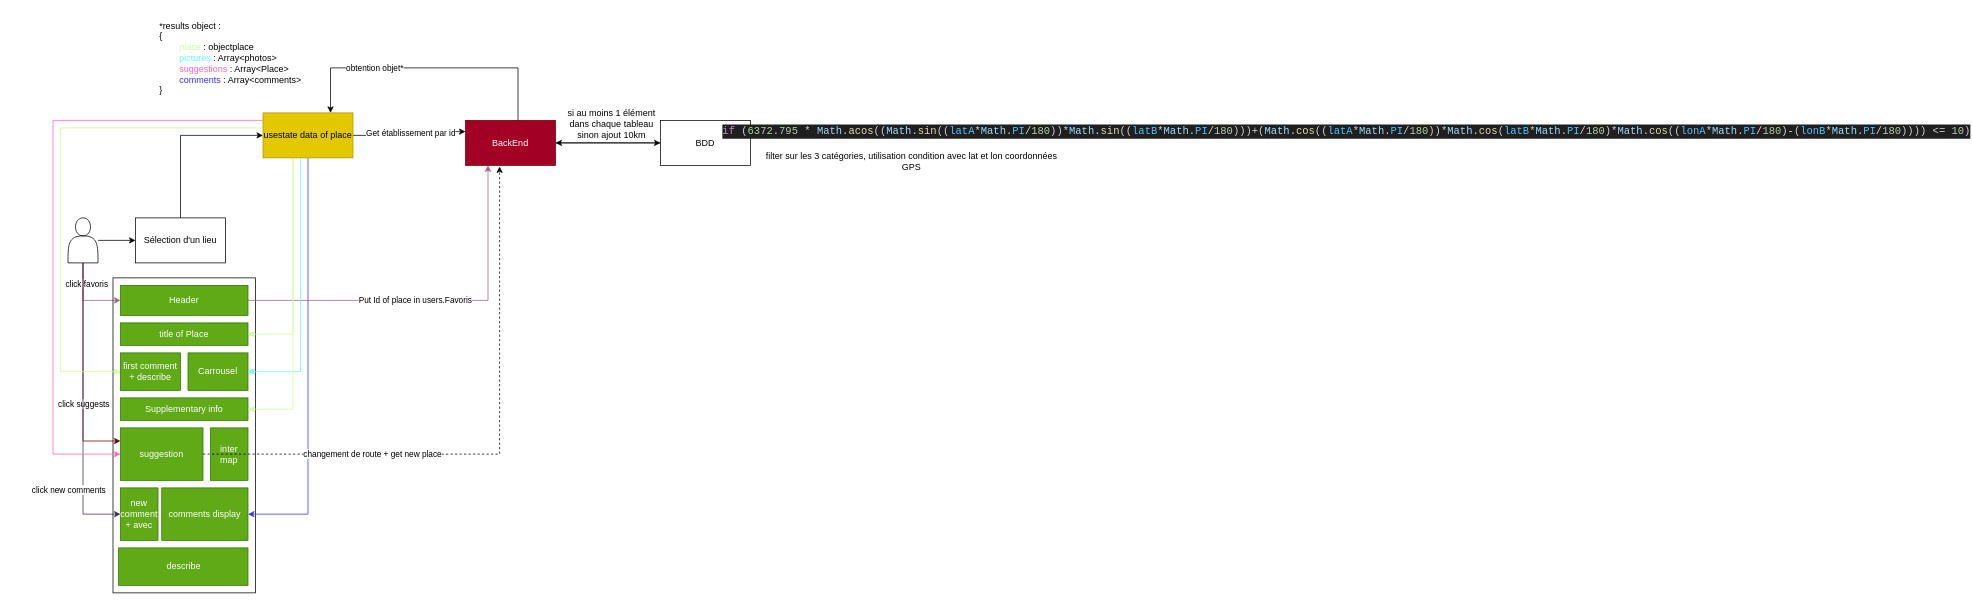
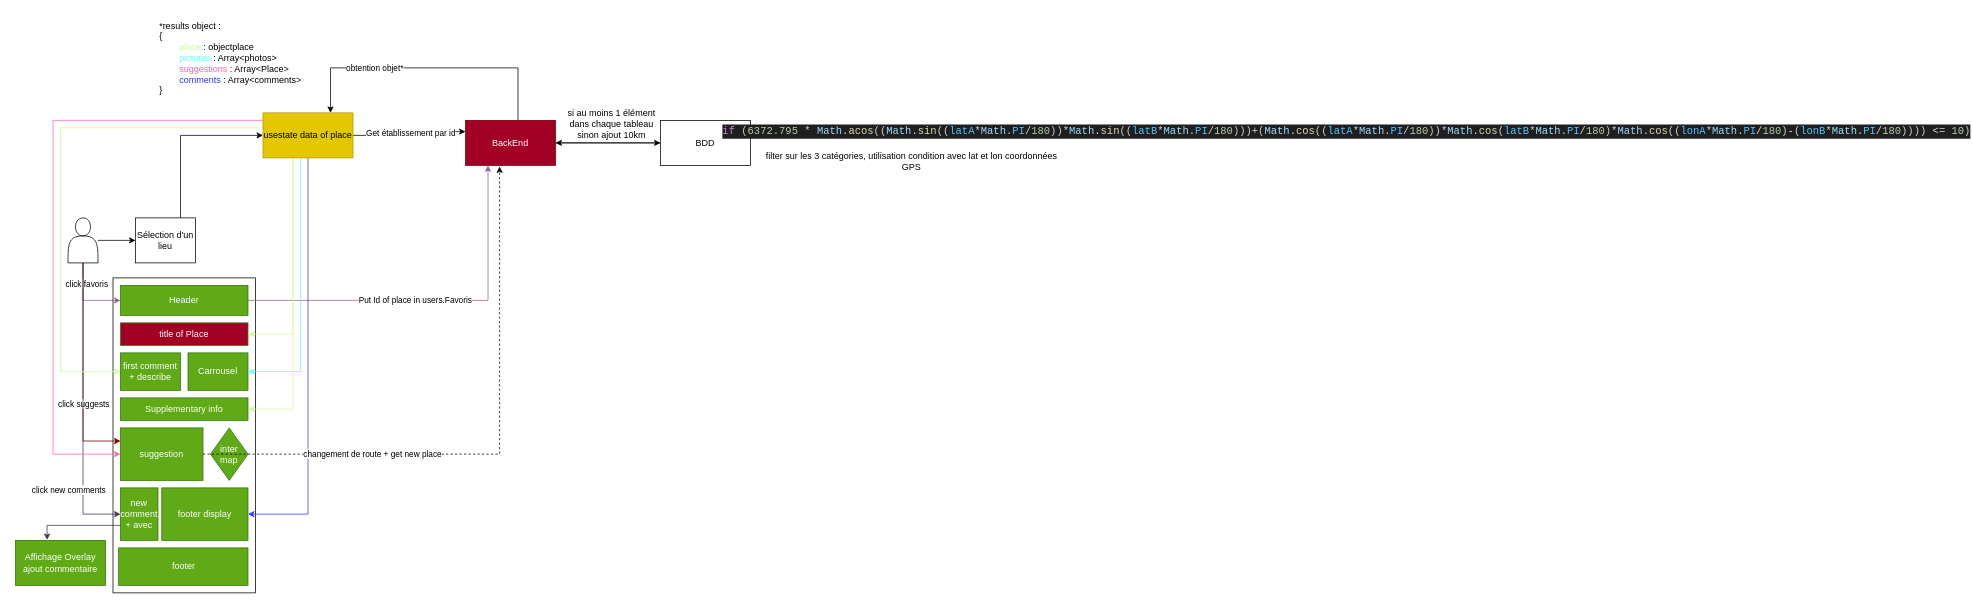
- <mxCell id="11" value="Sélection d'un lieu" style="rounded=0;whiteSpace=wrap;html=1;" parent="1" vertex="1"><mxGeometry x="180" y="290" width="120" height="60" as="geometry" /></mxCell>
+ <mxCell id="11" value="Sélection d'un lieu" style="rounded=0;whiteSpace=wrap;html=1;" parent="1" vertex="1"><mxGeometry x="180" y="290" width="80" height="60" as="geometry" /></mxCell>
- <mxCell id="25" value="title of Place" style="rounded=0;whiteSpace=wrap;html=1;fillColor=#60a917;fontColor=#ffffff;strokeColor=#2D7600;" vertex="1" parent="1"><mxGeometry x="160" y="430" width="170" height="30" as="geometry" /></mxCell>
+ <mxCell id="25" value="title of Place" style="rounded=0;whiteSpace=wrap;html=1;fillColor=#a20025;fontColor=#ffffff;strokeColor=#2D7600;" vertex="1" parent="1"><mxGeometry x="160" y="430" width="170" height="30" as="geometry" /></mxCell>
- <mxCell id="30" value="inter map" style="rounded=0;whiteSpace=wrap;html=1;fillColor=#60a917;fontColor=#ffffff;strokeColor=#2D7600;" vertex="1" parent="1"><mxGeometry x="280" y="570" width="50" height="70" as="geometry" /></mxCell>
+ <mxCell id="30" value="inter map" style="rhombus;whiteSpace=wrap;html=1;fillColor=#60a917;fontColor=#ffffff;strokeColor=#2D7600;" vertex="1" parent="1"><mxGeometry x="280" y="570" width="50" height="70" as="geometry" /></mxCell>
- <mxCell id="32" value="comments display" style="rounded=0;whiteSpace=wrap;html=1;fillColor=#60a917;fontColor=#ffffff;strokeColor=#2D7600;" vertex="1" parent="1"><mxGeometry x="215" y="650" width="115" height="70" as="geometry" /></mxCell>
+ <mxCell id="32" value="footer display" style="rounded=0;whiteSpace=wrap;html=1;fillColor=#60a917;fontColor=#ffffff;strokeColor=#2D7600;" vertex="1" parent="1"><mxGeometry x="215" y="650" width="115" height="70" as="geometry" /></mxCell>
+ <mxCell id="47" style="edgeStyle=orthogonalEdgeStyle;rounded=0;orthogonalLoop=1;jettySize=auto;html=1;entryX=0.351;entryY=-0.01;entryDx=0;entryDy=0;entryPerimeter=0;fillColor=#76608a;strokeColor=#432D57;" edge="1" parent="1" source="31" target="46"><mxGeometry relative="1" as="geometry"><Array as="points"><mxPoint x="62" y="700" /></Array></mxGeometry></mxCell>
+ <mxCell id="46" value="Affichage Overlay ajout commentaire" style="rounded=0;whiteSpace=wrap;html=1;fillColor=#60a917;fontColor=#ffffff;strokeColor=#2D7600;" vertex="1" parent="1"><mxGeometry y="720" width="120" height="60" as="geometry" x="20" /></mxCell>
- <mxCell id="33" value="describe" style="rounded=0;whiteSpace=wrap;html=1;fillColor=#60a917;fontColor=#ffffff;strokeColor=#2D7600;" vertex="1" parent="1"><mxGeometry x="157.5" y="730" width="172.5" height="50" as="geometry" /></mxCell>
+ <mxCell id="33" value="footer" style="rounded=0;whiteSpace=wrap;html=1;fillColor=#60a917;fontColor=#ffffff;strokeColor=#2D7600;" vertex="1" parent="1"><mxGeometry x="157.5" y="730" width="172.5" height="50" as="geometry" /></mxCell>
